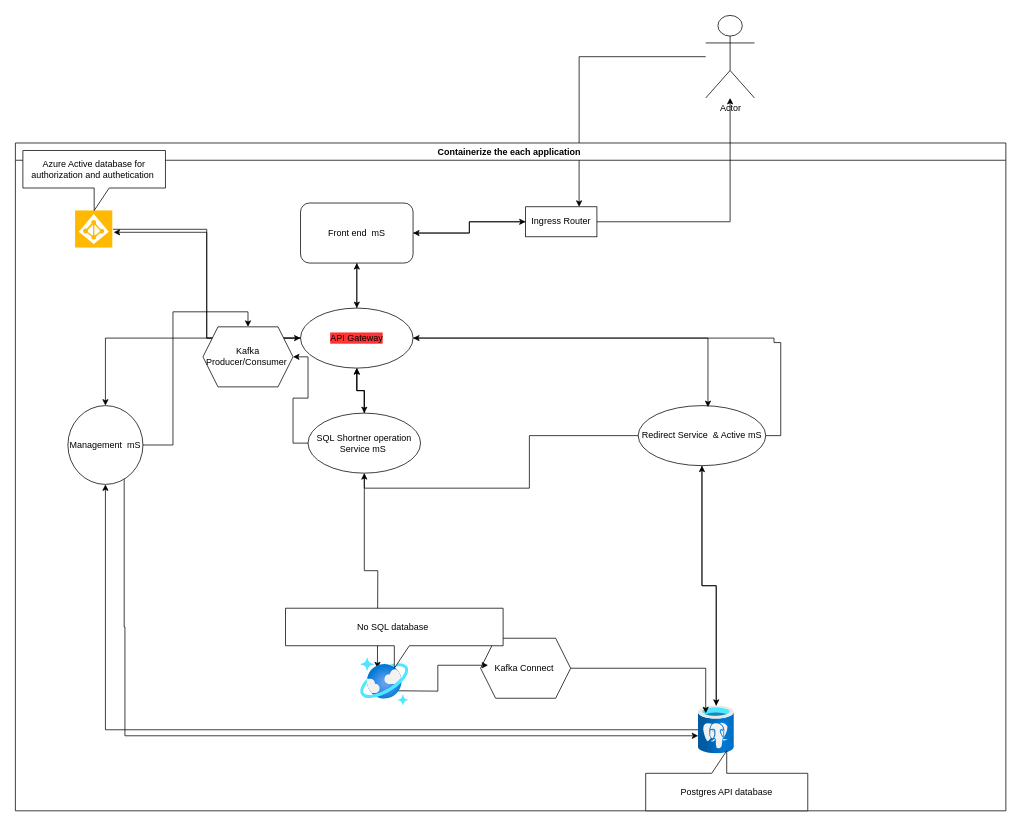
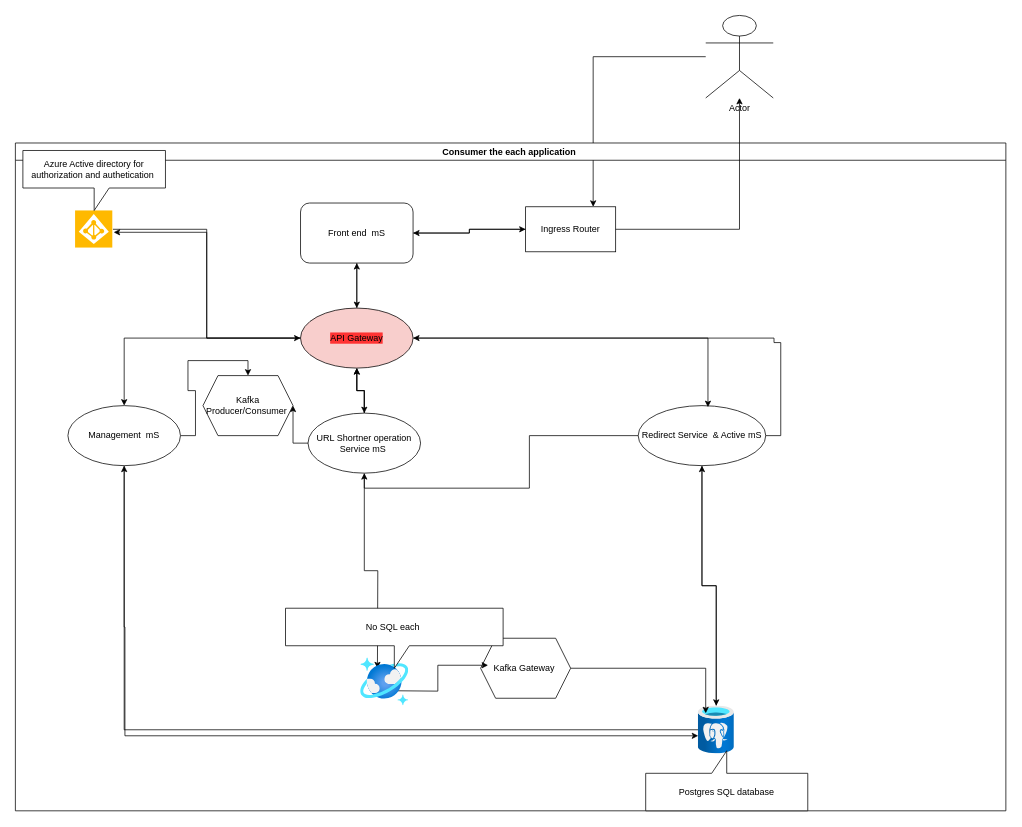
- <mxCell id="3" value="Actor" style="shape=umlActor;verticalLabelPosition=bottom;verticalAlign=top;html=1;outlineConnect=0;" vertex="1" parent="1"><mxGeometry x="940" y="20" width="65" height="110" as="geometry" /></mxCell>
+ <mxCell id="3" value="Actor" style="shape=umlActor;verticalLabelPosition=bottom;verticalAlign=top;html=1;outlineConnect=0;" vertex="1" parent="1"><mxGeometry x="940" y="20" width="90" height="110" as="geometry" /></mxCell>
- <mxCell id="4" value="Containerize the each application&amp;nbsp;" style="swimlane;whiteSpace=wrap;html=1;" vertex="1" parent="1"><mxGeometry x="20" y="190" width="1320" height="890" as="geometry" /></mxCell>
+ <mxCell id="4" value="Consumer the each application&amp;nbsp;" style="swimlane;whiteSpace=wrap;html=1;" vertex="1" parent="1"><mxGeometry x="20" y="190" width="1320" height="890" as="geometry" /></mxCell>
- <mxCell id="34" value="Azure Active database for authorization and authetication&amp;nbsp;" style="shape=callout;whiteSpace=wrap;html=1;perimeter=calloutPerimeter;" vertex="1" parent="4"><mxGeometry x="10" y="10" width="190" height="80" as="geometry" /></mxCell>
+ <mxCell id="34" value="Azure Active directory for authorization and authetication&amp;nbsp;" style="shape=callout;whiteSpace=wrap;html=1;perimeter=calloutPerimeter;" vertex="1" parent="4"><mxGeometry x="10" y="10" width="190" height="80" as="geometry" /></mxCell>
- <mxCell id="35" value="Ingress Router" style="rounded=0;whiteSpace=wrap;html=1;" vertex="1" parent="4"><mxGeometry x="680" y="85" width="95" height="40" as="geometry" /></mxCell>
+ <mxCell id="35" value="Ingress Router" style="rounded=0;whiteSpace=wrap;html=1;" vertex="1" parent="4"><mxGeometry x="680" y="85" width="120" height="60" as="geometry" /></mxCell>
- <mxCell id="16" value="API Gateway" style="ellipse;whiteSpace=wrap;html=1;labelBackgroundColor=#FF3333;" vertex="1" parent="4"><mxGeometry x="380" y="220" width="150" height="80" as="geometry" /></mxCell>
+ <mxCell id="16" value="API Gateway" style="ellipse;whiteSpace=wrap;html=1;labelBackgroundColor=#FF3333;fillColor=#f8cecc;" vertex="1" parent="4"><mxGeometry x="380" y="220" width="150" height="80" as="geometry" /></mxCell>
- <mxCell id="38" value="Kafka Producer/Consumer&amp;nbsp;" style="shape=hexagon;perimeter=hexagonPerimeter2;whiteSpace=wrap;html=1;fixedSize=1;" vertex="1" parent="4"><mxGeometry x="250" y="245" width="120" height="80" as="geometry" /></mxCell>
+ <mxCell id="38" value="Kafka Producer/Consumer&amp;nbsp;" style="shape=hexagon;perimeter=hexagonPerimeter2;whiteSpace=wrap;html=1;fixedSize=1;" vertex="1" parent="4"><mxGeometry x="250" y="310" width="120" height="80" as="geometry" /></mxCell>
- <mxCell id="26" value="SQL Shortner operation Service mS&amp;nbsp;" style="ellipse;whiteSpace=wrap;html=1;" vertex="1" parent="4"><mxGeometry x="390" y="360" width="150" height="80" as="geometry" /></mxCell>
+ <mxCell id="26" value="URL Shortner operation Service mS&amp;nbsp;" style="ellipse;whiteSpace=wrap;html=1;" vertex="1" parent="4"><mxGeometry x="390" y="360" width="150" height="80" as="geometry" /></mxCell>
- <mxCell id="29" value="Management&amp;nbsp; mS" style="ellipse;whiteSpace=wrap;html=1;" vertex="1" parent="4"><mxGeometry x="70" y="350" width="100" height="105" as="geometry" /></mxCell>
+ <mxCell id="29" value="Management&amp;nbsp; mS" style="ellipse;whiteSpace=wrap;html=1;" vertex="1" parent="4"><mxGeometry x="70" y="350" width="150" height="80" as="geometry" /></mxCell>
- <mxCell id="39" value="No SQL database&amp;nbsp;" style="shape=callout;whiteSpace=wrap;html=1;perimeter=calloutPerimeter;direction=east;" vertex="1" parent="4"><mxGeometry x="360" y="620" width="290" height="80" as="geometry" /></mxCell>
+ <mxCell id="39" value="No SQL each&amp;nbsp;" style="shape=callout;whiteSpace=wrap;html=1;perimeter=calloutPerimeter;direction=east;" vertex="1" parent="4"><mxGeometry x="360" y="620" width="290" height="80" as="geometry" /></mxCell>
- <mxCell id="13" value="Kafka Connect&amp;nbsp;" style="shape=hexagon;perimeter=hexagonPerimeter2;whiteSpace=wrap;html=1;fixedSize=1;" vertex="1" parent="4"><mxGeometry x="620" y="660" width="120" height="80" as="geometry" /></mxCell>
+ <mxCell id="13" value="Kafka Gateway&amp;nbsp;" style="shape=hexagon;perimeter=hexagonPerimeter2;whiteSpace=wrap;html=1;fixedSize=1;" vertex="1" parent="4"><mxGeometry x="620" y="660" width="120" height="80" as="geometry" /></mxCell>
- <mxCell id="40" value="Postgres API database" style="shape=callout;whiteSpace=wrap;html=1;perimeter=calloutPerimeter;direction=west;" vertex="1" parent="4"><mxGeometry x="840" y="810" width="216" height="80" as="geometry" /></mxCell>
+ <mxCell id="40" value="Postgres SQL database" style="shape=callout;whiteSpace=wrap;html=1;perimeter=calloutPerimeter;direction=west;" vertex="1" parent="4"><mxGeometry x="840" y="810" width="216" height="80" as="geometry" /></mxCell>
